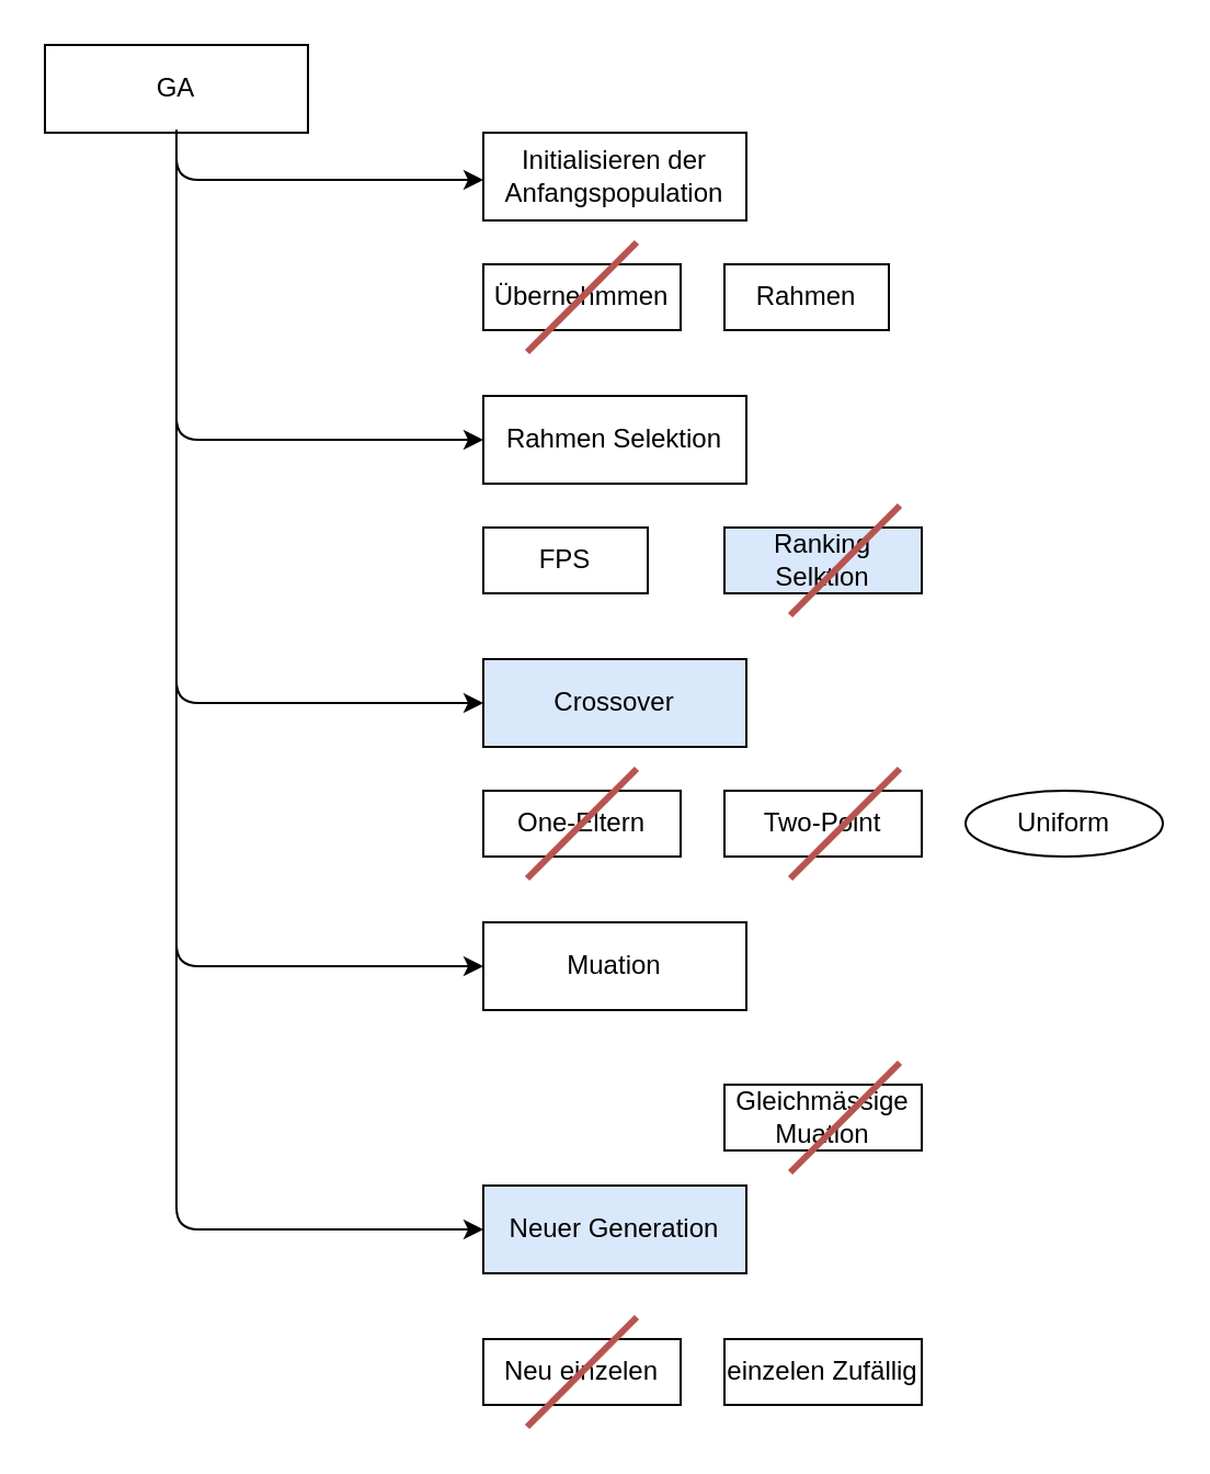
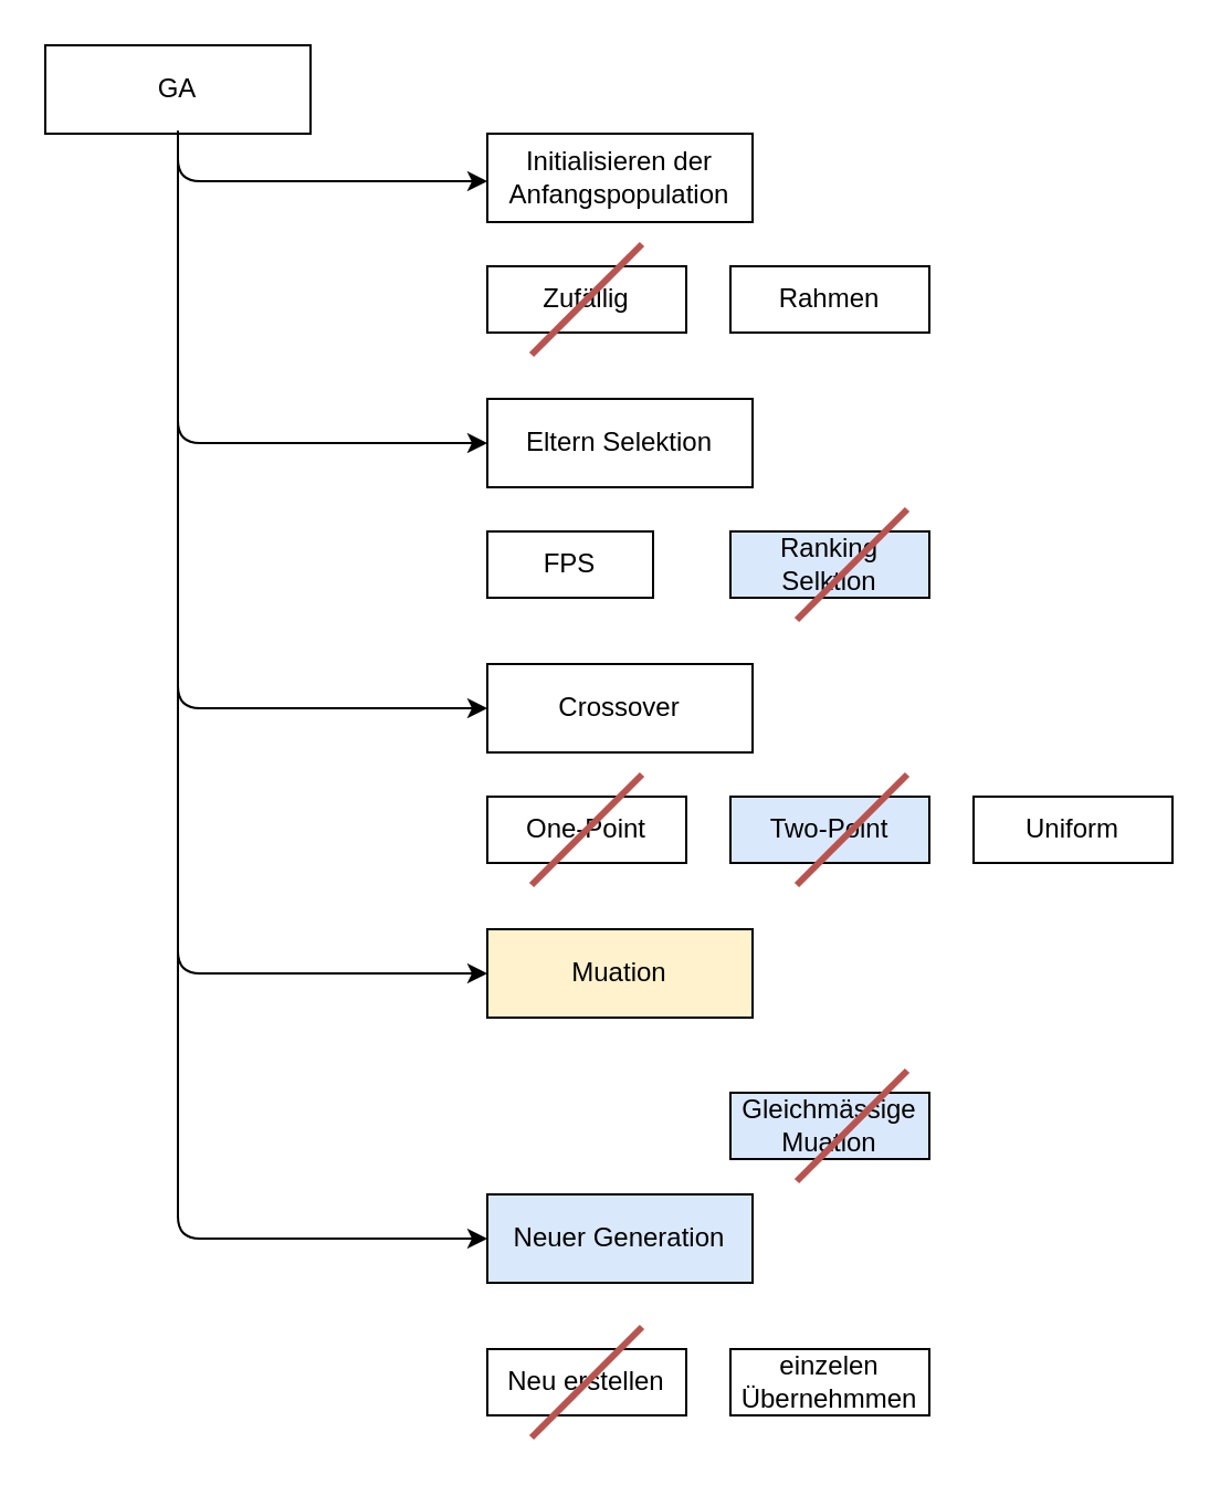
- <mxCell id="9" value="&lt;div&gt;Übernehmmen&lt;/div&gt;" style="rounded=0;whiteSpace=wrap;html=1;" vertex="1" parent="1"><mxGeometry x="220" y="120" width="90" height="30" as="geometry" /></mxCell>
+ <mxCell id="9" value="&lt;div&gt;Zufällig&lt;/div&gt;" style="rounded=0;whiteSpace=wrap;html=1;" vertex="1" parent="1"><mxGeometry x="220" y="120" width="90" height="30" as="geometry" /></mxCell>
- <mxCell id="8" value="Rahmen" style="rounded=0;whiteSpace=wrap;html=1;" vertex="1" parent="1"><mxGeometry x="330" y="120" width="75" height="30" as="geometry" /></mxCell>
+ <mxCell id="8" value="Rahmen" style="rounded=0;whiteSpace=wrap;html=1;" vertex="1" parent="1"><mxGeometry x="330" y="120" width="90" height="30" as="geometry" /></mxCell>
- <mxCell id="2" value="Rahmen Selektion" style="rounded=0;whiteSpace=wrap;html=1;" vertex="1" parent="1"><mxGeometry x="220" y="180" width="120" height="40" as="geometry" /></mxCell>
+ <mxCell id="2" value="Eltern Selektion" style="rounded=0;whiteSpace=wrap;html=1;" vertex="1" parent="1"><mxGeometry x="220" y="180" width="120" height="40" as="geometry" /></mxCell>
- <mxCell id="5" value="&lt;div&gt;Crossover&lt;/div&gt;" style="rounded=0;whiteSpace=wrap;html=1;fillColor=#dae8fc;" vertex="1" parent="1"><mxGeometry x="220" y="300" width="120" height="40" as="geometry" /></mxCell>
+ <mxCell id="5" value="&lt;div&gt;Crossover&lt;/div&gt;" style="rounded=0;whiteSpace=wrap;html=1;" vertex="1" parent="1"><mxGeometry x="220" y="300" width="120" height="40" as="geometry" /></mxCell>
- <mxCell id="12" value="One-Eltern" style="rounded=0;whiteSpace=wrap;html=1;" vertex="1" parent="1"><mxGeometry x="220" y="360" width="90" height="30" as="geometry" /></mxCell>
+ <mxCell id="12" value="One-Point" style="rounded=0;whiteSpace=wrap;html=1;" vertex="1" parent="1"><mxGeometry x="220" y="360" width="90" height="30" as="geometry" /></mxCell>
- <mxCell id="13" value="Two-Point" style="rounded=0;whiteSpace=wrap;html=1;" vertex="1" parent="1"><mxGeometry x="330" y="360" width="90" height="30" as="geometry" /></mxCell>
+ <mxCell id="13" value="Two-Point" style="rounded=0;whiteSpace=wrap;html=1;fillColor=#dae8fc;" vertex="1" parent="1"><mxGeometry x="330" y="360" width="90" height="30" as="geometry" /></mxCell>
- <mxCell id="14" value="Uniform" style="ellipse;whiteSpace=wrap;html=1;" vertex="1" parent="1"><mxGeometry x="440" y="360" width="90" height="30" as="geometry" /></mxCell>
+ <mxCell id="14" value="Uniform" style="rounded=0;whiteSpace=wrap;html=1;" vertex="1" parent="1"><mxGeometry x="440" y="360" width="90" height="30" as="geometry" /></mxCell>
- <mxCell id="4" value="&lt;div&gt;Muation&lt;/div&gt;" style="rounded=0;whiteSpace=wrap;html=1;" vertex="1" parent="1"><mxGeometry x="220" y="420" width="120" height="40" as="geometry" /></mxCell>
+ <mxCell id="4" value="&lt;div&gt;Muation&lt;/div&gt;" style="rounded=0;whiteSpace=wrap;html=1;fillColor=#fff2cc;" vertex="1" parent="1"><mxGeometry x="220" y="420" width="120" height="40" as="geometry" /></mxCell>
- <mxCell id="15" value="Gleichmässige Muation" style="rounded=0;whiteSpace=wrap;html=1;" vertex="1" parent="1"><mxGeometry x="330" y="494" width="90" height="30" as="geometry" /></mxCell>
+ <mxCell id="15" value="Gleichmässige Muation" style="rounded=0;whiteSpace=wrap;html=1;fillColor=#dae8fc;" vertex="1" parent="1"><mxGeometry x="330" y="494" width="90" height="30" as="geometry" /></mxCell>
- <mxCell id="17" value="Neu einzelen" style="rounded=0;whiteSpace=wrap;html=1;" vertex="1" parent="1"><mxGeometry x="220" y="610" width="90" height="30" as="geometry" /></mxCell>
+ <mxCell id="17" value="Neu erstellen" style="rounded=0;whiteSpace=wrap;html=1;" vertex="1" parent="1"><mxGeometry x="220" y="610" width="90" height="30" as="geometry" /></mxCell>
- <mxCell id="16" value="einzelen Zufällig" style="rounded=0;whiteSpace=wrap;html=1;" vertex="1" parent="1"><mxGeometry x="330" y="610" width="90" height="30" as="geometry" /></mxCell>
+ <mxCell id="16" value="einzelen Übernehmmen" style="rounded=0;whiteSpace=wrap;html=1;" vertex="1" parent="1"><mxGeometry x="330" y="610" width="90" height="30" as="geometry" /></mxCell>
